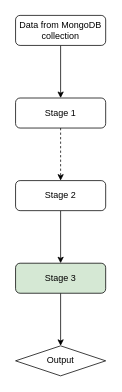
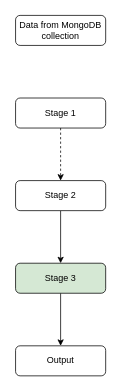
- <mxCell id="2" value="" style="edgeStyle=orthogonalEdgeStyle;rounded=0;orthogonalLoop=1;jettySize=auto;html=1;" parent="1" source="3" target="5" edge="1"><mxGeometry relative="1" as="geometry" /></mxCell>
- <mxCell id="10" value="Output" style="rhombus;whiteSpace=wrap;html=1;" parent="1" vertex="1"><mxGeometry x="20" y="460" width="120" height="40" as="geometry" /></mxCell>
+ <mxCell id="10" value="Output" style="rounded=1;whiteSpace=wrap;html=1;" parent="1" vertex="1"><mxGeometry x="20" y="460" width="120" height="40" as="geometry" /></mxCell>
